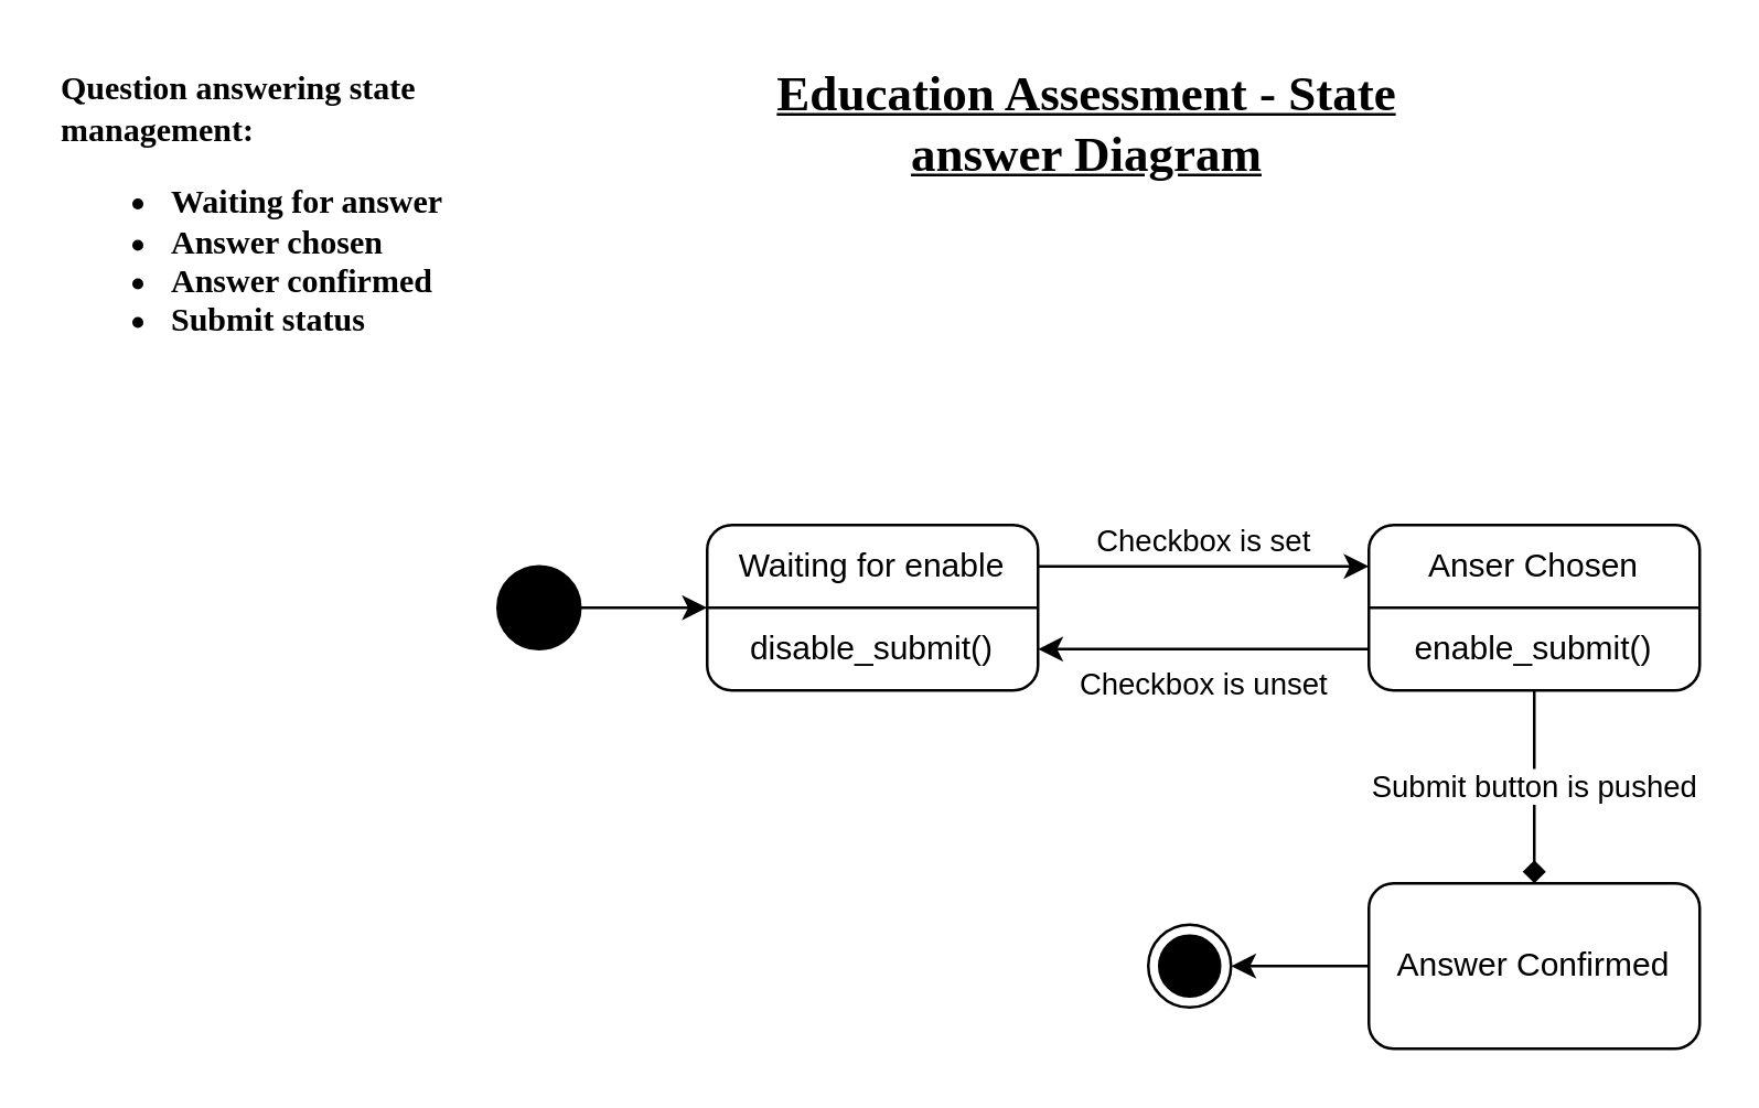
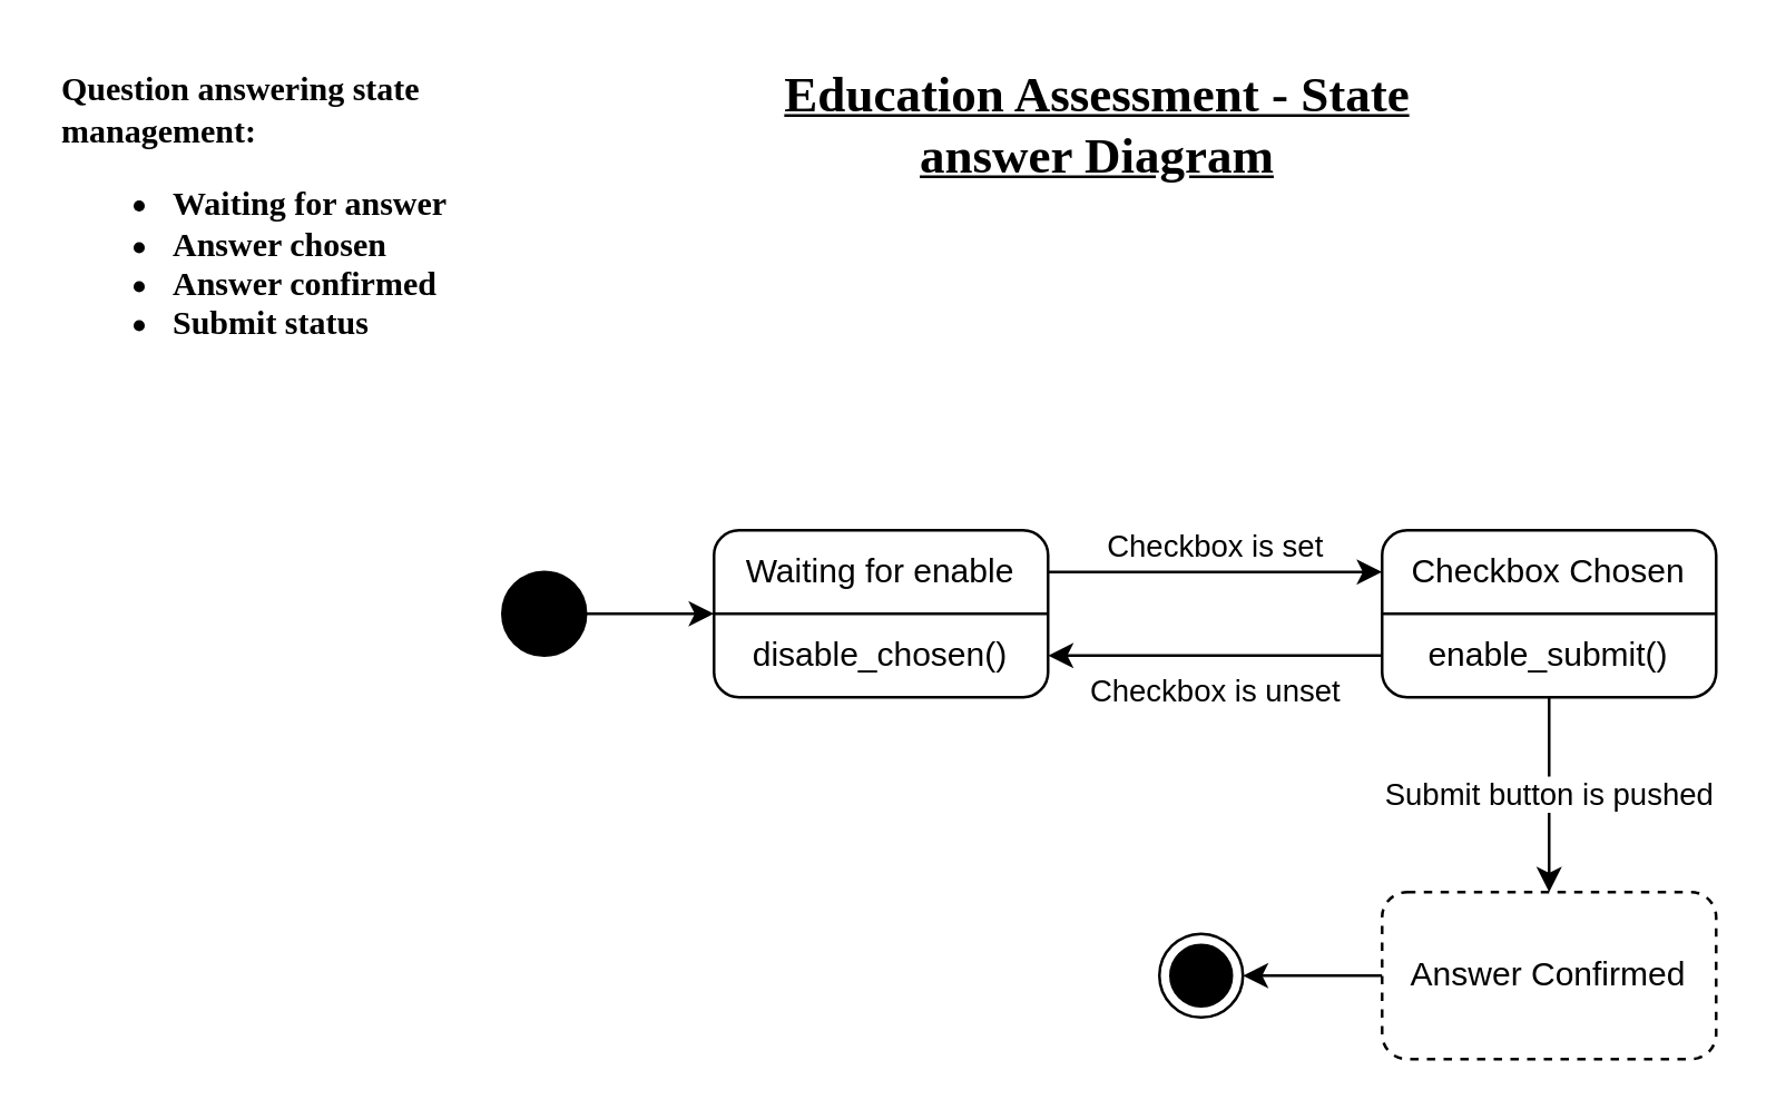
- <mxCell id="12" value="Anser Chosen" style="text;html=1;strokeColor=none;fillColor=none;align=center;verticalAlign=middle;whiteSpace=wrap;rounded=0;" vertex="1" parent="1"><mxGeometry x="496" y="190" width="120" height="30" as="geometry" /></mxCell>
+ <mxCell id="12" value="Checkbox Chosen" style="text;html=1;strokeColor=none;fillColor=none;align=center;verticalAlign=middle;whiteSpace=wrap;rounded=0;" vertex="1" parent="1"><mxGeometry x="496" y="190" width="120" height="30" as="geometry" /></mxCell>
- <mxCell id="8" value="disable_submit()" style="text;html=1;strokeColor=none;fillColor=none;align=center;verticalAlign=middle;whiteSpace=wrap;rounded=0;" vertex="1" parent="1"><mxGeometry x="256" y="220" width="120" height="30" as="geometry" /></mxCell>
+ <mxCell id="8" value="disable_chosen()" style="text;html=1;strokeColor=none;fillColor=none;align=center;verticalAlign=middle;whiteSpace=wrap;rounded=0;" vertex="1" parent="1"><mxGeometry x="256" y="220" width="120" height="30" as="geometry" /></mxCell>
- <mxCell id="14" value="Submit button is pushed" style="edgeStyle=orthogonalEdgeStyle;rounded=0;orthogonalLoop=1;jettySize=auto;html=1;endArrow=diamond;" edge="1" parent="1" source="15" target="18"><mxGeometry relative="1" as="geometry" /></mxCell>
+ <mxCell id="14" value="Submit button is pushed" style="edgeStyle=orthogonalEdgeStyle;rounded=0;orthogonalLoop=1;jettySize=auto;html=1;" edge="1" parent="1" source="15" target="18"><mxGeometry relative="1" as="geometry" /></mxCell>
- <mxCell id="18" value="Answer Confirmed" style="rounded=1;whiteSpace=wrap;html=1;" vertex="1" parent="1"><mxGeometry x="496" y="320" width="120" height="60" as="geometry" /></mxCell>
+ <mxCell id="18" value="Answer Confirmed" style="rounded=1;whiteSpace=wrap;html=1;dashed=1;" vertex="1" parent="1"><mxGeometry x="496" y="320" width="120" height="60" as="geometry" /></mxCell>
